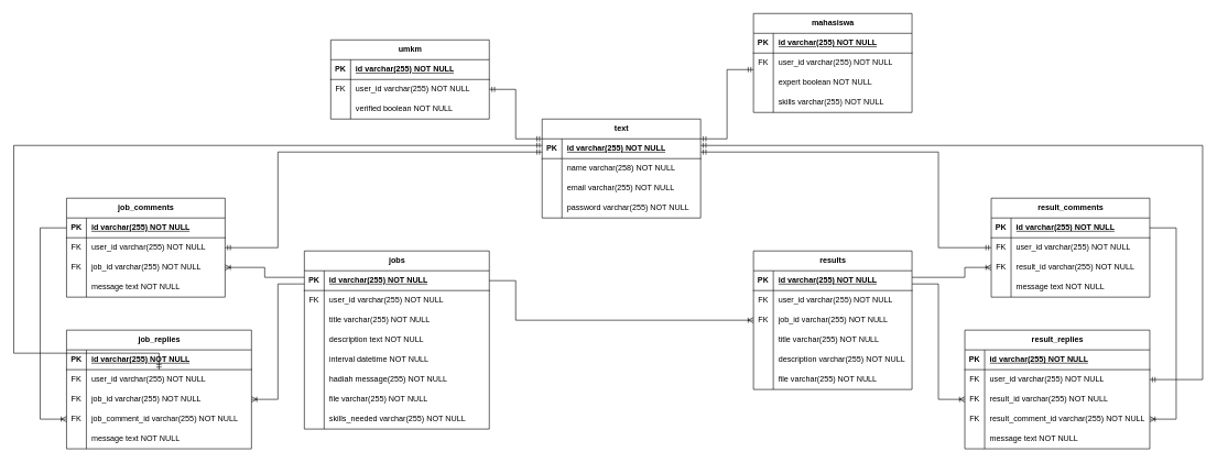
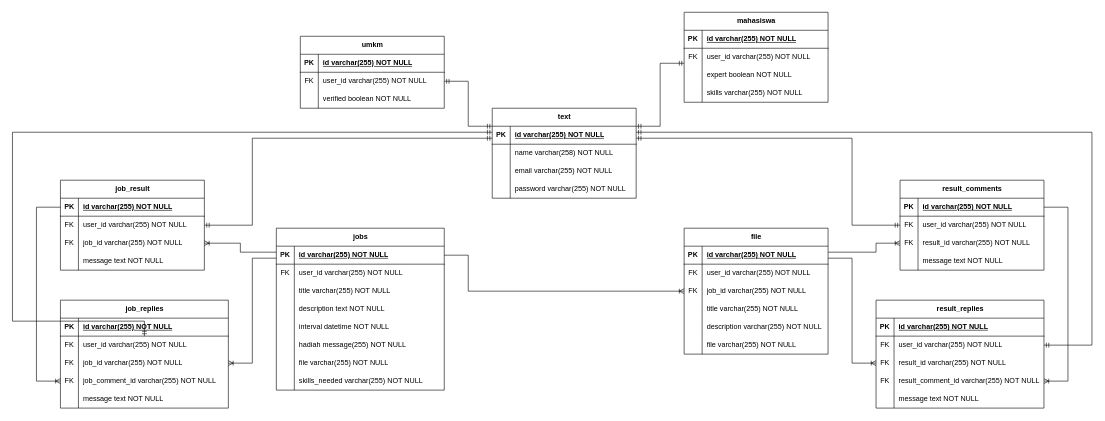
- <mxCell id="40" value="job_comments" style="shape=table;startSize=30;container=1;collapsible=1;childLayout=tableLayout;fixedRows=1;rowLines=0;fontStyle=1;align=center;resizeLast=1;html=1;" parent="1" vertex="1"><mxGeometry x="100" y="300" width="240" height="150" as="geometry" /></mxCell>
+ <mxCell id="40" value="job_result" style="shape=table;startSize=30;container=1;collapsible=1;childLayout=tableLayout;fixedRows=1;rowLines=0;fontStyle=1;align=center;resizeLast=1;html=1;" parent="1" vertex="1"><mxGeometry x="100" y="300" width="240" height="150" as="geometry" /></mxCell>
- <mxCell id="69" value="results" style="shape=table;startSize=30;container=1;collapsible=1;childLayout=tableLayout;fixedRows=1;rowLines=0;fontStyle=1;align=center;resizeLast=1;html=1;" vertex="1" parent="1"><mxGeometry x="1140" y="380" width="240" height="210" as="geometry" /></mxCell>
+ <mxCell id="69" value="file" style="shape=table;startSize=30;container=1;collapsible=1;childLayout=tableLayout;fixedRows=1;rowLines=0;fontStyle=1;align=center;resizeLast=1;html=1;" vertex="1" parent="1"><mxGeometry x="1140" y="380" width="240" height="210" as="geometry" /></mxCell>
